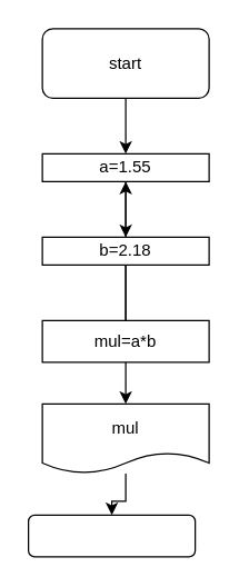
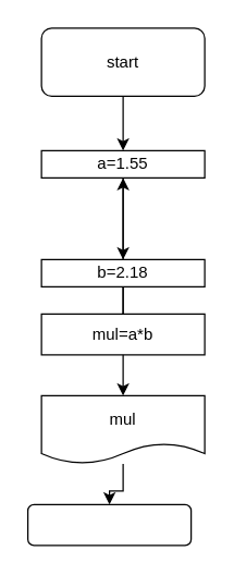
- <mxCell id="9" value="b=2.18" style="rounded=0;whiteSpace=wrap;html=1;" vertex="1" parent="1"><mxGeometry x="30" y="170" width="120" height="20" as="geometry" /></mxCell>
+ <mxCell id="9" value="b=2.18" style="rounded=0;whiteSpace=wrap;html=1;" vertex="1" parent="1"><mxGeometry x="30" y="190" width="120" height="20" as="geometry" /></mxCell>
